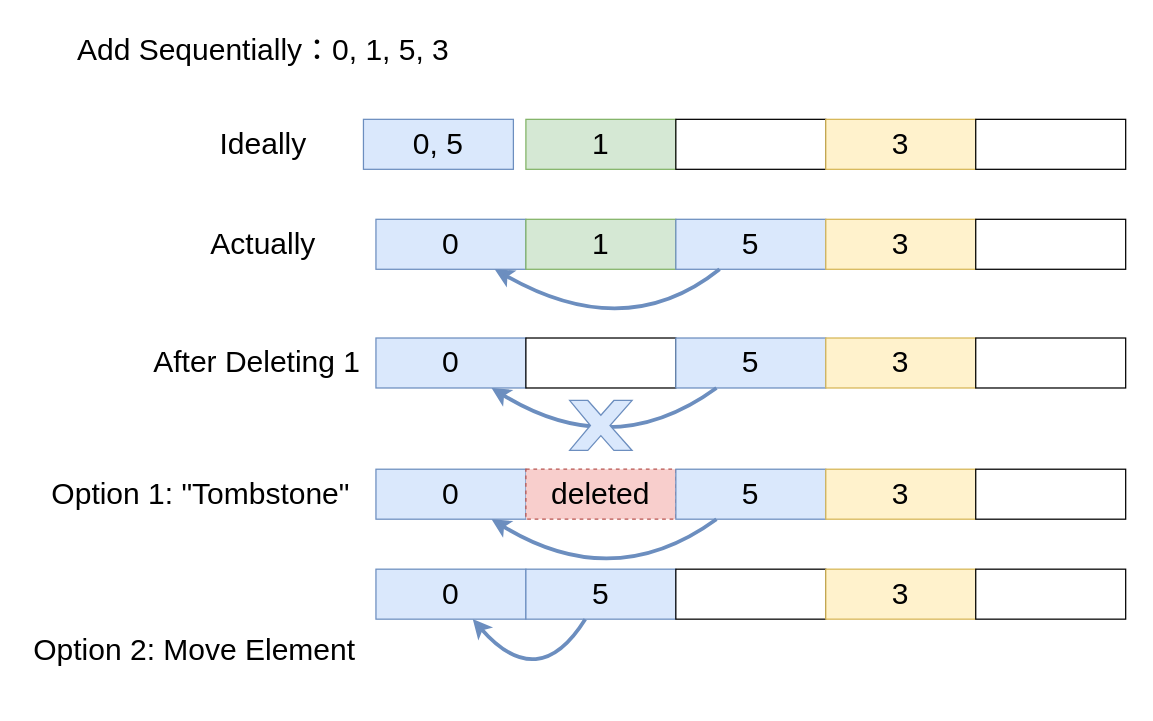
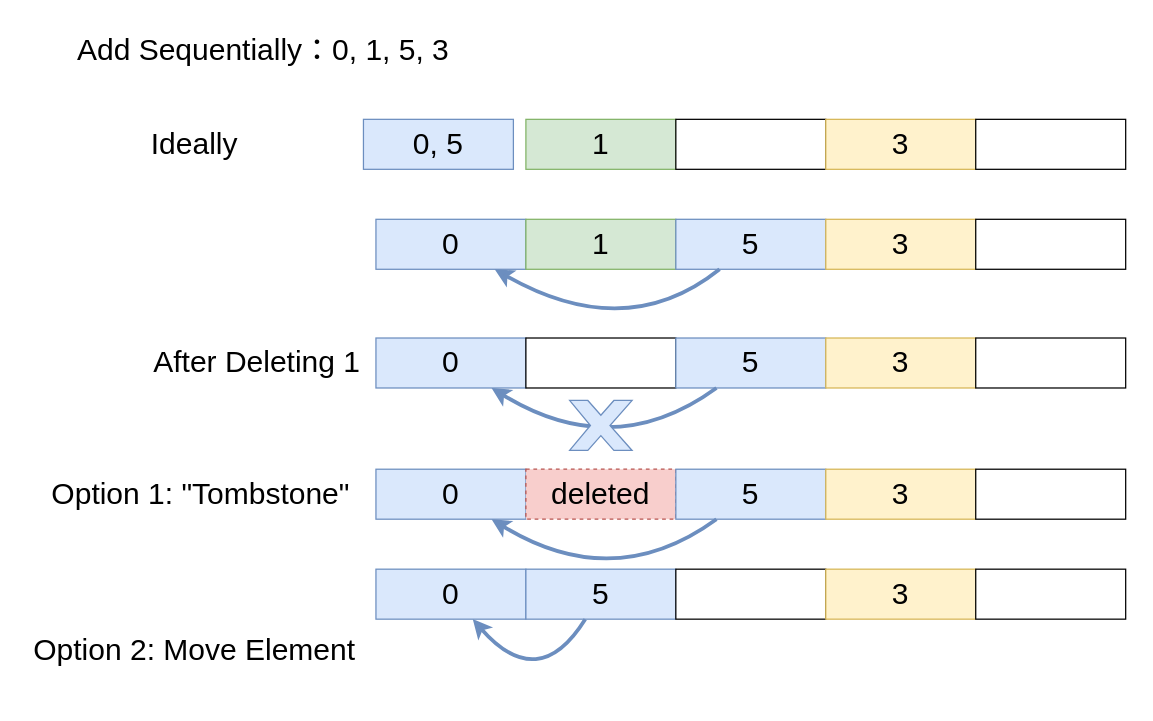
- <mxCell id="12" value="Ideally" style="text;html=1;strokeColor=none;fillColor=none;align=center;verticalAlign=middle;whiteSpace=wrap;rounded=0;fontSize=24;" parent="1" vertex="1"><mxGeometry x="160" y="95" width="100" height="40" as="geometry" /></mxCell>
+ <mxCell id="12" value="Ideally" style="text;html=1;strokeColor=none;fillColor=none;align=center;verticalAlign=middle;whiteSpace=wrap;rounded=0;fontSize=24;" parent="1" vertex="1"><mxGeometry x="105" y="95" width="100" height="40" as="geometry" /></mxCell>
- <mxCell id="13" value="Actually" style="text;html=1;strokeColor=none;fillColor=none;align=center;verticalAlign=middle;whiteSpace=wrap;rounded=0;fontSize=24;" parent="1" vertex="1"><mxGeometry x="160" y="175" width="100" height="40" as="geometry" /></mxCell>
